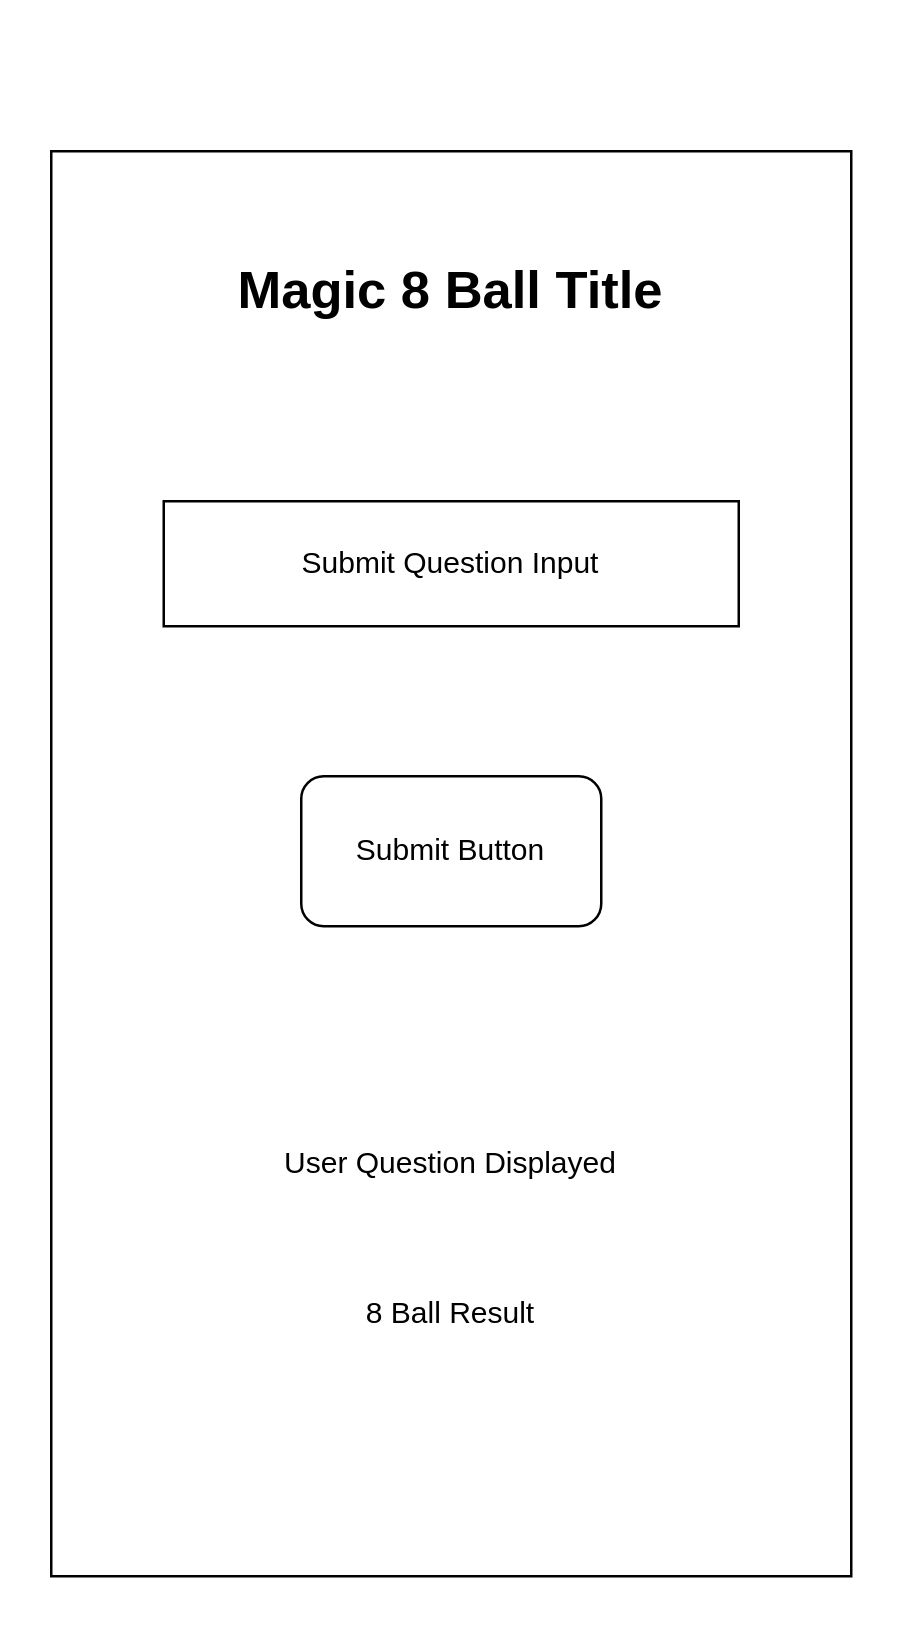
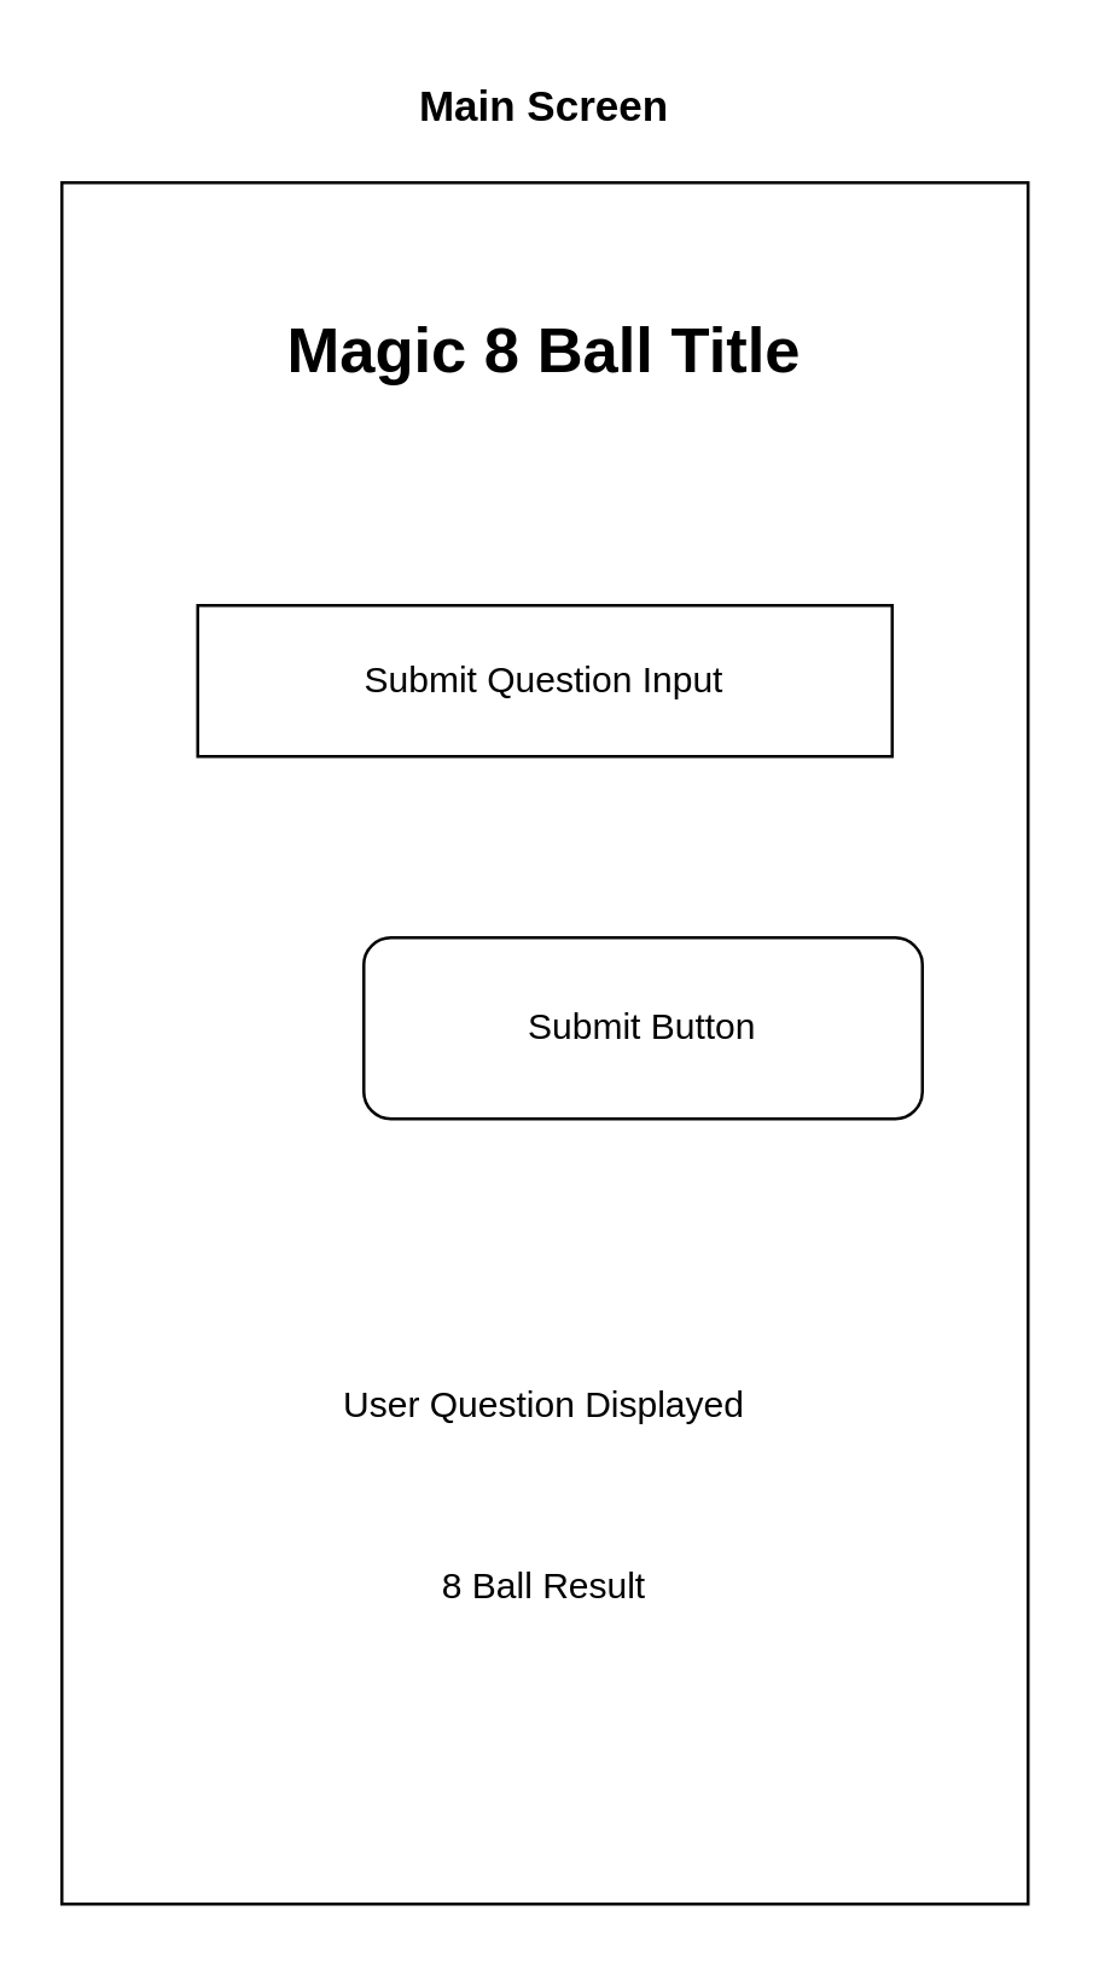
+ <mxCell id="3" value="Main Screen" style="text;html=1;align=center;verticalAlign=middle;whiteSpace=wrap;rounded=0;fontStyle=1;fontSize=14;" parent="1" vertex="1"><mxGeometry x="135" y="20" width="90" height="30" as="geometry" /></mxCell>
- <mxCell id="6" value="Submit Button" style="rounded=1;whiteSpace=wrap;html=1;" parent="1" vertex="1"><mxGeometry x="120" y="310" width="120" height="60" as="geometry" /></mxCell>
+ <mxCell id="6" value="Submit Button" style="rounded=1;whiteSpace=wrap;html=1;" parent="1" vertex="1"><mxGeometry x="120" y="310" width="185" height="60" as="geometry" /></mxCell>
